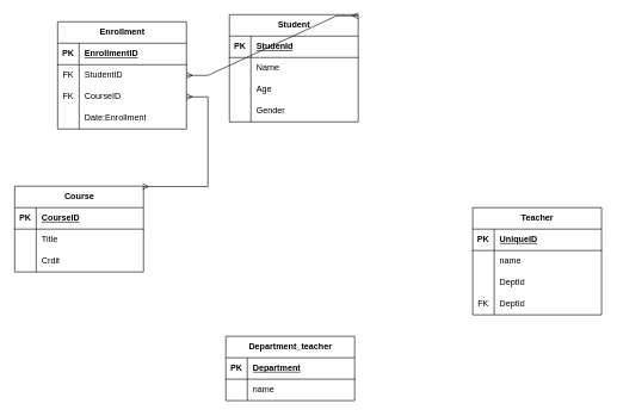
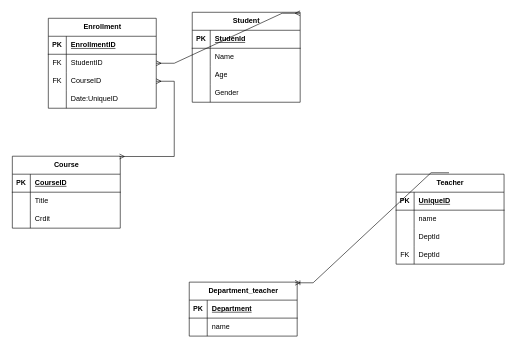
- <mxCell id="58" value="Date:Enrollment" style="shape=partialRectangle;connectable=0;fillColor=none;top=0;left=0;bottom=0;right=0;align=left;spacingLeft=6;overflow=hidden;whiteSpace=wrap;html=1;" vertex="1" parent="56"><mxGeometry x="30" width="150" height="30" as="geometry"><mxRectangle width="150" height="30" as="alternateBounds" /></mxGeometry></mxCell>
+ <mxCell id="58" value="Date:UniqueID" style="shape=partialRectangle;connectable=0;fillColor=none;top=0;left=0;bottom=0;right=0;align=left;spacingLeft=6;overflow=hidden;whiteSpace=wrap;html=1;" vertex="1" parent="56"><mxGeometry x="30" width="150" height="30" as="geometry"><mxRectangle width="150" height="30" as="alternateBounds" /></mxGeometry></mxCell>
+ <mxCell id="45" value="" style="edgeStyle=entityRelationEdgeStyle;fontSize=12;html=1;endArrow=ERoneToMany;rounded=0;entryX=0.981;entryY=0.012;entryDx=0;entryDy=0;entryPerimeter=0;exitX=0.49;exitY=-0.016;exitDx=0;exitDy=0;exitPerimeter=0;" edge="1" parent="1" source="25" target="38"><mxGeometry width="100" height="100" relative="1" as="geometry"><mxPoint x="315" y="380" as="sourcePoint" /><mxPoint x="310" y="500" as="targetPoint" /><Array as="points"><mxPoint x="235" y="520" /></Array></mxGeometry></mxCell>
